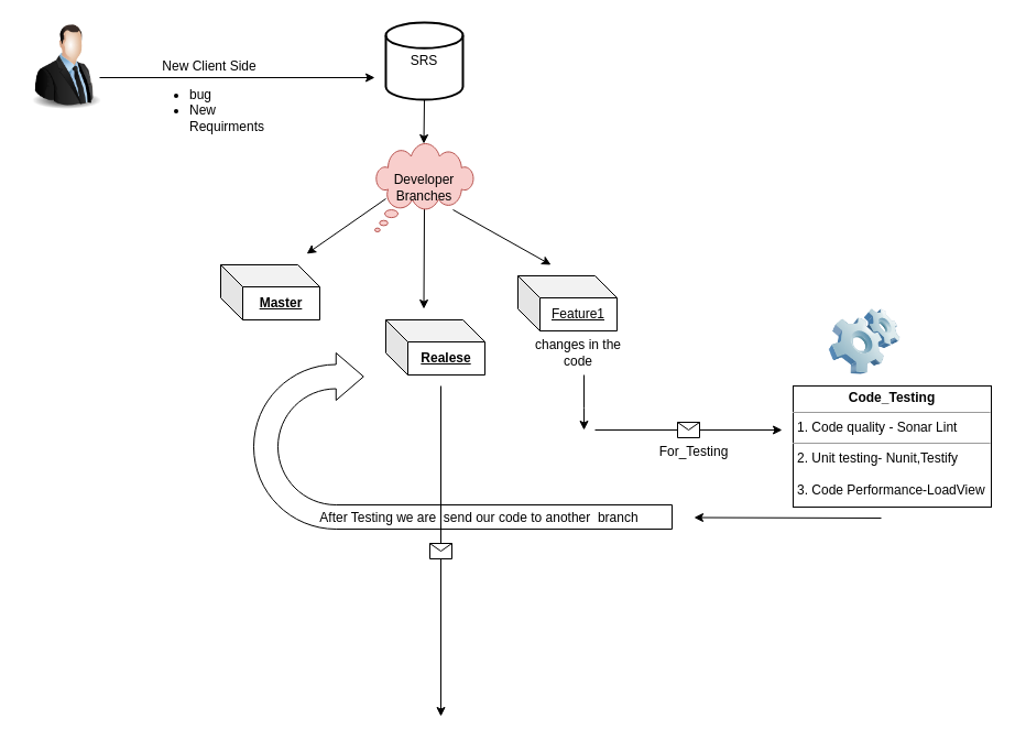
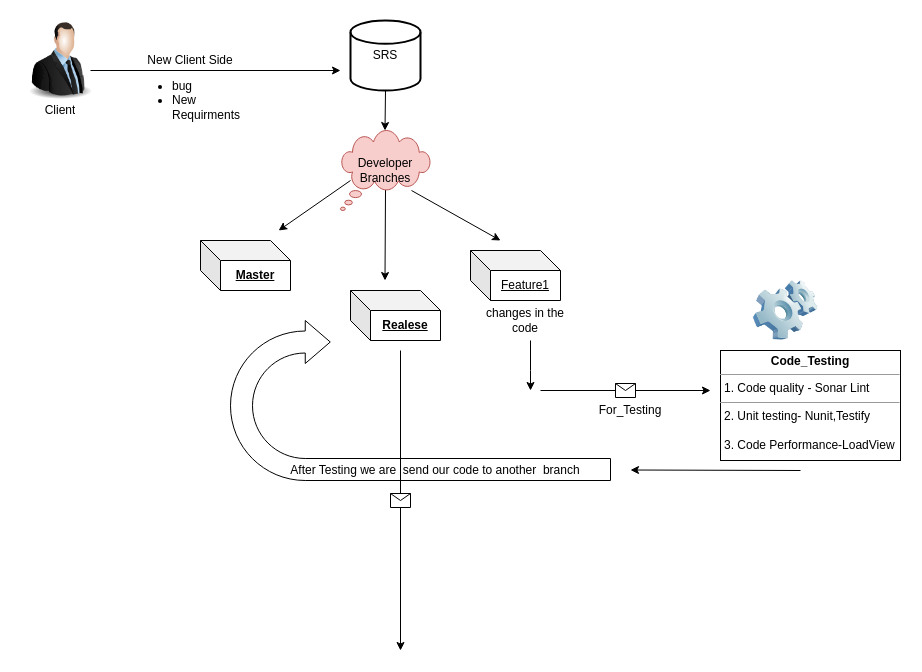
+ <mxCell id="22" value="Client" style="text;html=1;strokeColor=none;fillColor=none;align=center;verticalAlign=middle;whiteSpace=wrap;overflow=hidden;" vertex="1" parent="1"><mxGeometry x="20" y="100" width="80" height="20" as="geometry" /></mxCell>
